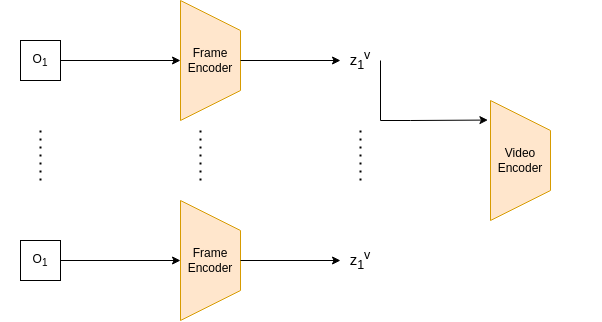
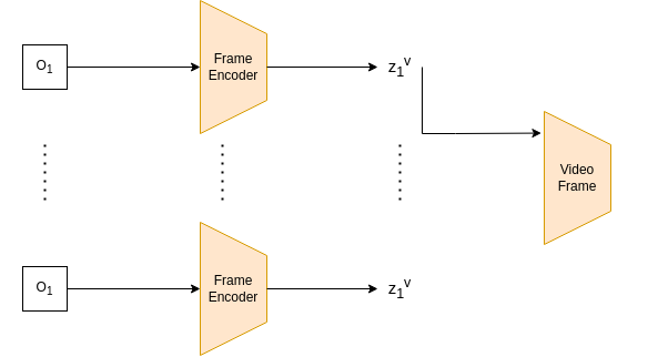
- <mxCell id="19" value="Video&lt;div&gt;Encoder&lt;/div&gt;" style="text;html=1;align=center;verticalAlign=middle;whiteSpace=wrap;rounded=0;" vertex="1" parent="1"><mxGeometry x="490" y="135" width="60" height="30" as="geometry" /></mxCell>
+ <mxCell id="19" value="Video&lt;div&gt;Frame&lt;/div&gt;" style="text;html=1;align=center;verticalAlign=middle;whiteSpace=wrap;rounded=0;" vertex="1" parent="1"><mxGeometry x="490" y="135" width="60" height="30" as="geometry" /></mxCell>
